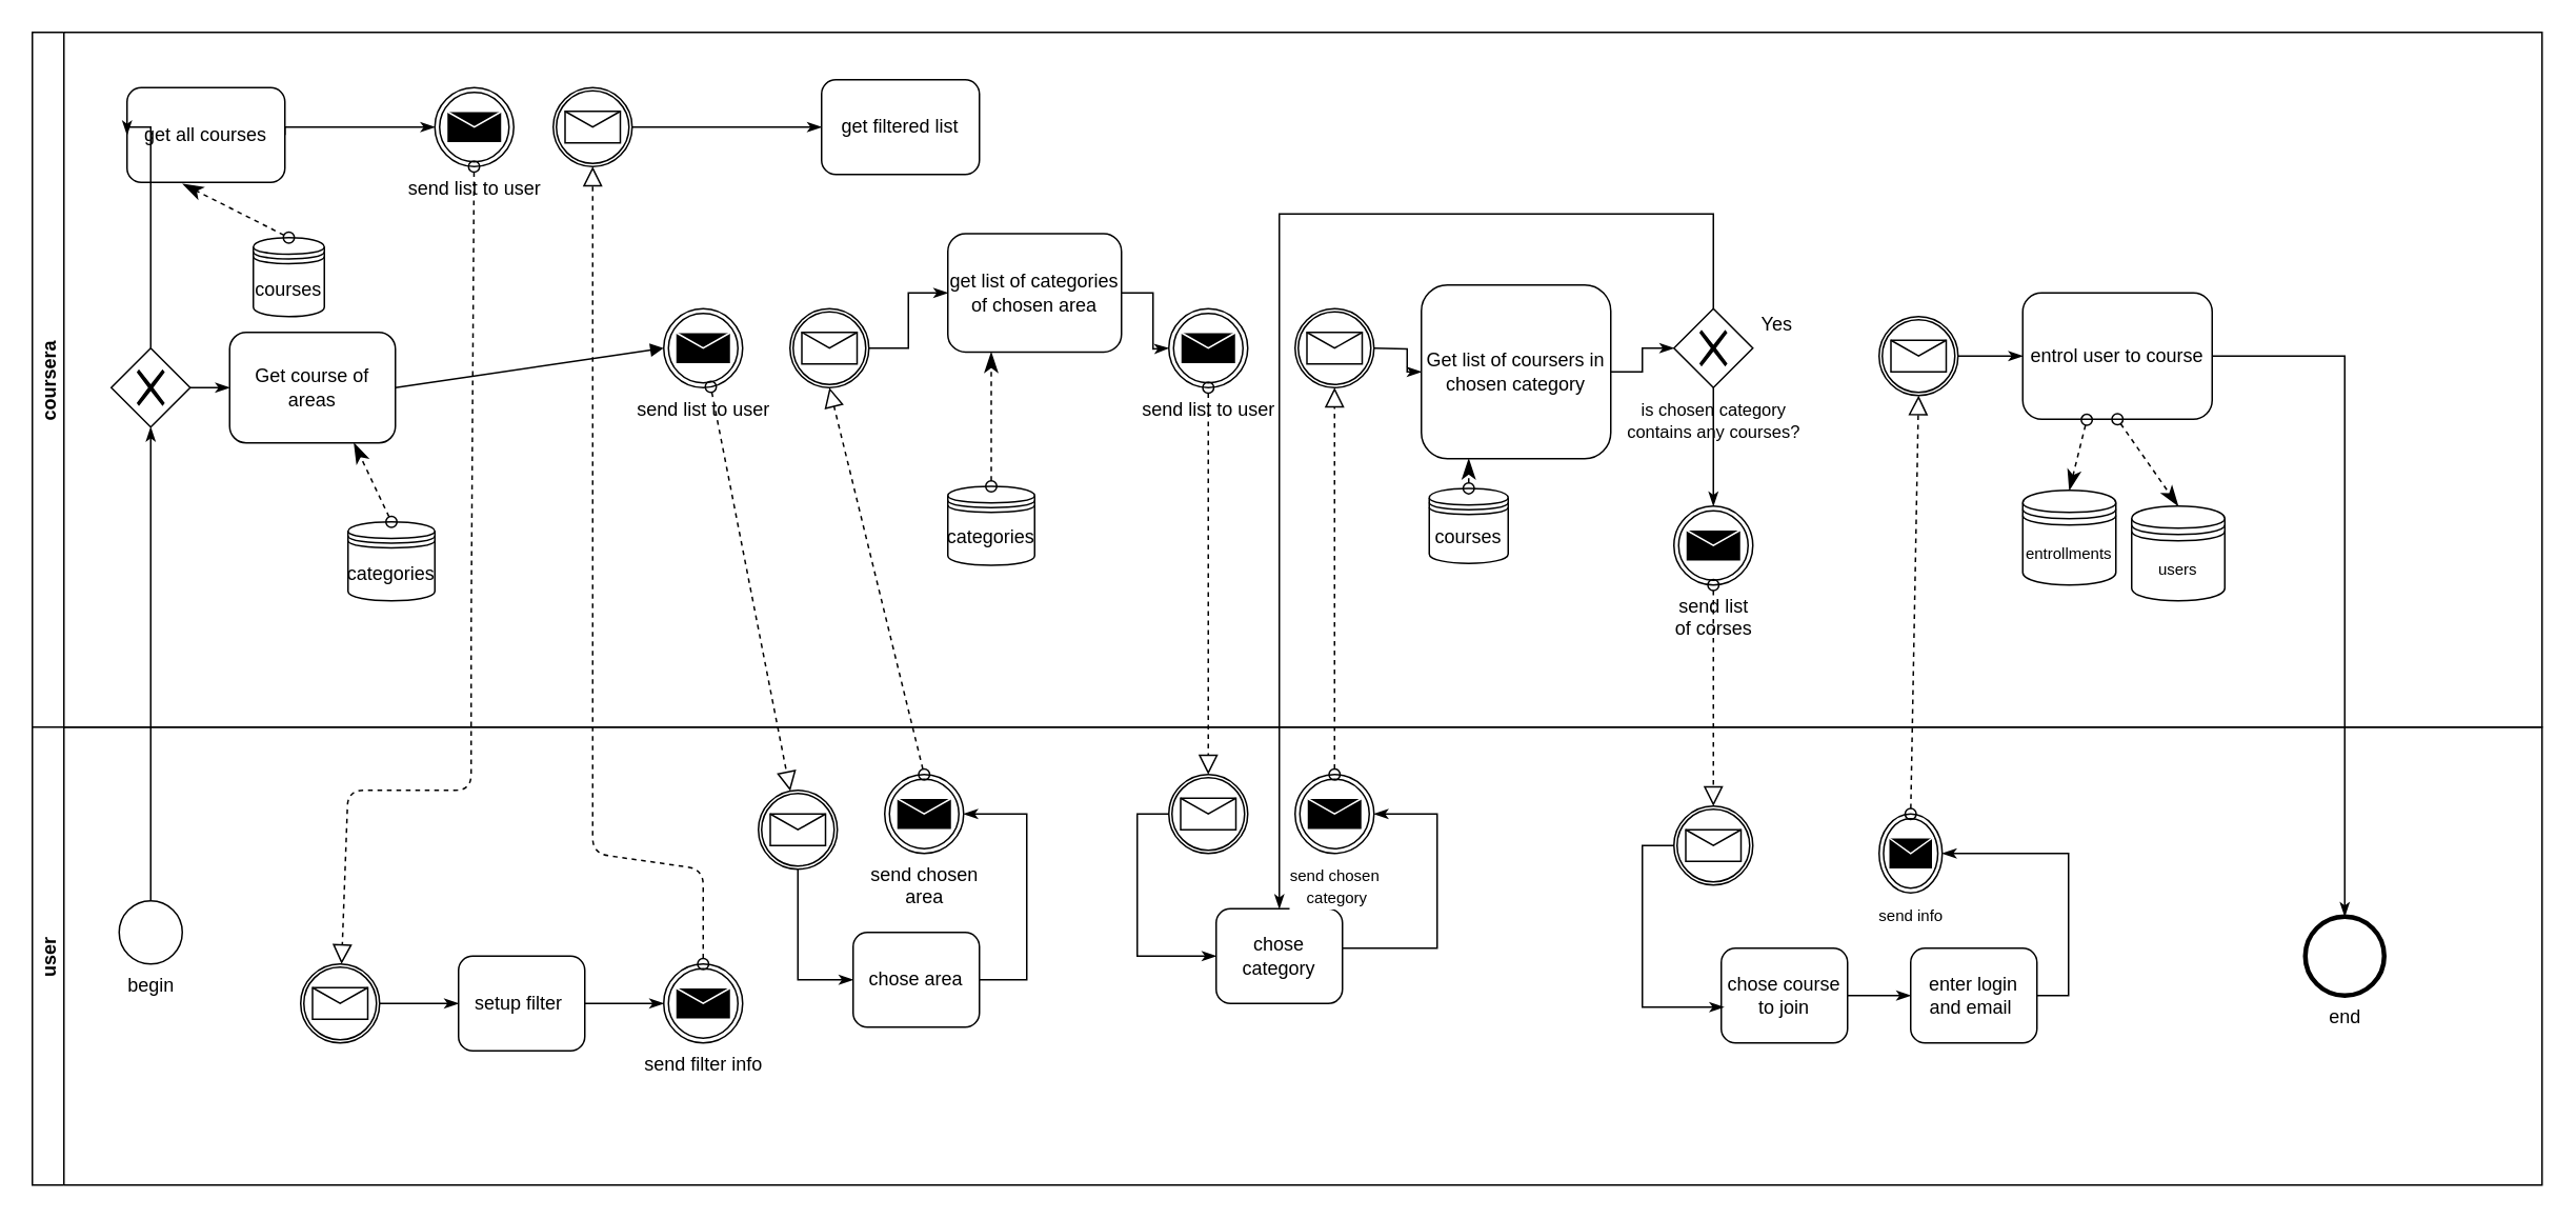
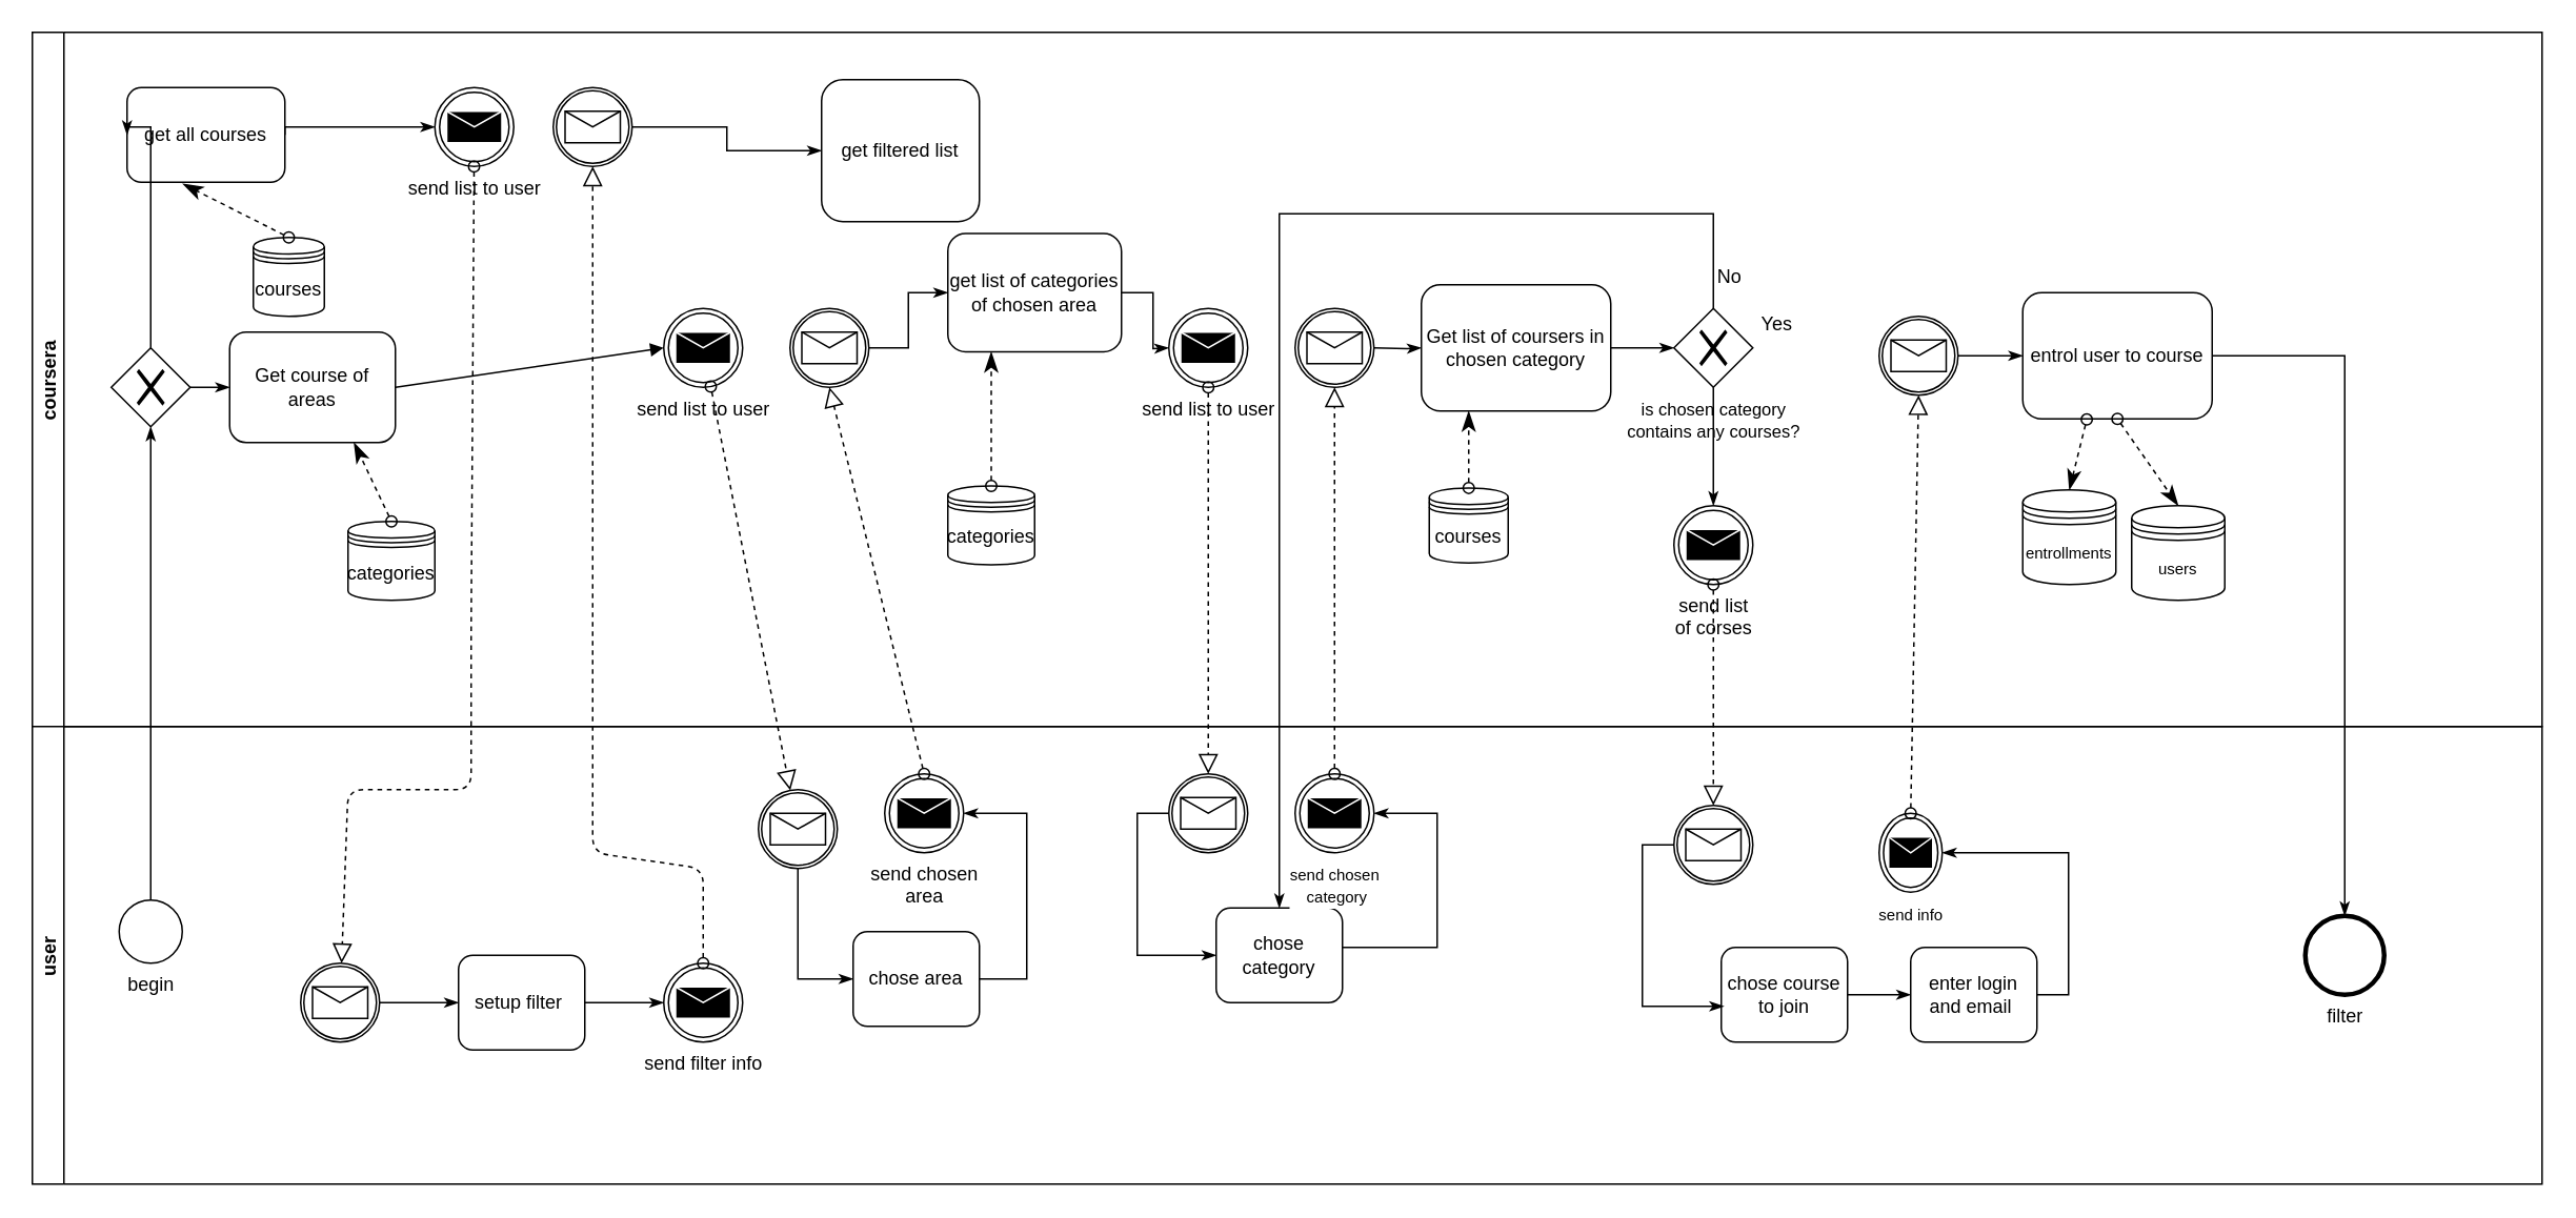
- <mxCell id="44" value="get filtered list" style="shape=ext;rounded=1;html=1;whiteSpace=wrap;" vertex="1" parent="2"><mxGeometry x="500" y="30" width="100" height="60" as="geometry" /></mxCell>
+ <mxCell id="44" value="get filtered list" style="shape=ext;rounded=1;html=1;whiteSpace=wrap;" vertex="1" parent="2"><mxGeometry x="500" y="30" width="100" height="90" as="geometry" /></mxCell>
+ <mxCell id="21" value="No" style="text;html=1;align=center;verticalAlign=middle;resizable=0;points=[];autosize=1;" vertex="1" parent="2"><mxGeometry x="1060" y="145" width="30" height="20" as="geometry" /></mxCell>
- <mxCell id="17" value="Get list of coursers in chosen category" style="shape=ext;rounded=1;html=1;whiteSpace=wrap;" vertex="1" parent="2"><mxGeometry x="880" y="160" width="120" height="110" as="geometry" /></mxCell>
+ <mxCell id="17" value="Get list of coursers in chosen category" style="shape=ext;rounded=1;html=1;whiteSpace=wrap;" vertex="1" parent="2"><mxGeometry x="880" y="160" width="120" height="80" as="geometry" /></mxCell>
- <mxCell id="57" value="end" style="shape=mxgraph.bpmn.shape;html=1;verticalLabelPosition=bottom;labelBackgroundColor=#ffffff;verticalAlign=top;align=center;perimeter=ellipsePerimeter;outlineConnect=0;outline=end;symbol=general;" vertex="1" parent="45"><mxGeometry x="1440" y="120" width="50" height="50" as="geometry" /></mxCell>
+ <mxCell id="57" value="filter" style="shape=mxgraph.bpmn.shape;html=1;verticalLabelPosition=bottom;labelBackgroundColor=#ffffff;verticalAlign=top;align=center;perimeter=ellipsePerimeter;outlineConnect=0;outline=end;symbol=general;" vertex="1" parent="45"><mxGeometry x="1440" y="120" width="50" height="50" as="geometry" /></mxCell>
